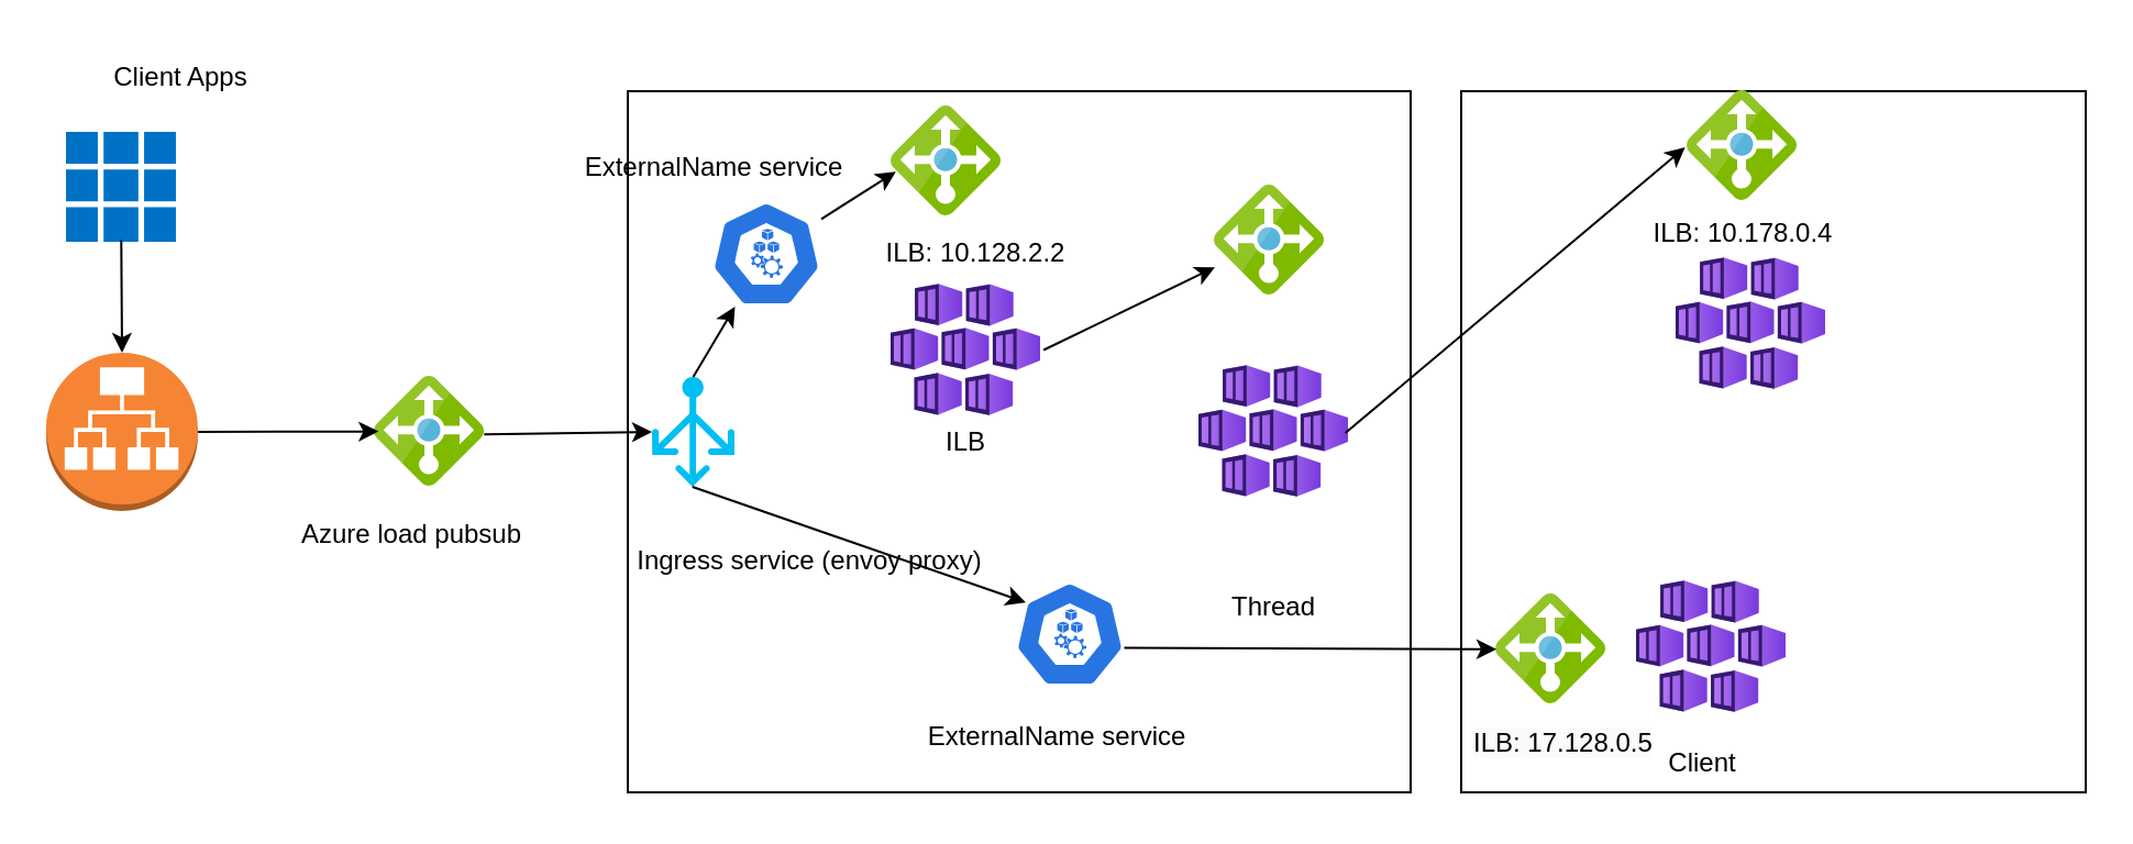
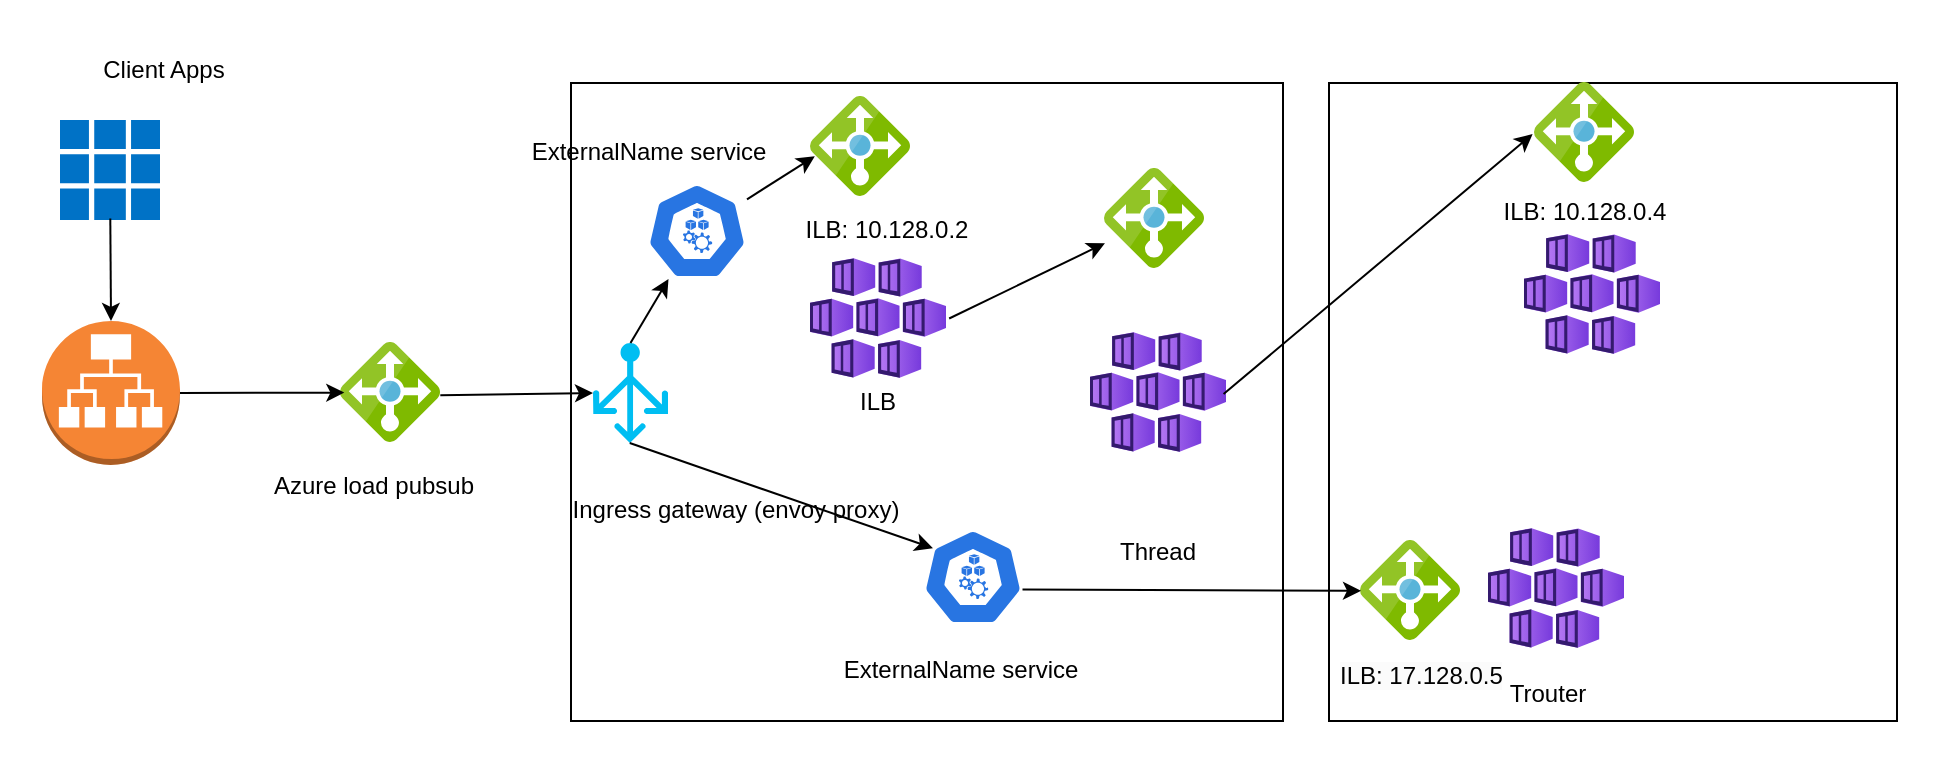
- <mxCell id="33" value="ILB: 10.178.0.4" style="text;html=1;align=center;verticalAlign=middle;whiteSpace=wrap;rounded=0;" vertex="1" parent="1"><mxGeometry x="737.5" y="91" width="109" height="30" as="geometry" /></mxCell>
+ <mxCell id="33" value="ILB: 10.128.0.4" style="text;html=1;align=center;verticalAlign=middle;whiteSpace=wrap;rounded=0;" vertex="1" parent="1"><mxGeometry x="737.5" y="91" width="109" height="30" as="geometry" /></mxCell>
- <mxCell id="14" value="ILB: 10.128.2.2" style="text;html=1;align=center;verticalAlign=middle;whiteSpace=wrap;rounded=0;" vertex="1" parent="1"><mxGeometry x="388.5" y="100" width="109" height="30" as="geometry" /></mxCell>
+ <mxCell id="14" value="ILB: 10.128.0.2" style="text;html=1;align=center;verticalAlign=middle;whiteSpace=wrap;rounded=0;" vertex="1" parent="1"><mxGeometry x="388.5" y="100" width="109" height="30" as="geometry" /></mxCell>
- <mxCell id="8" value="Ingress service (envoy proxy)" style="text;html=1;align=center;verticalAlign=middle;whiteSpace=wrap;rounded=0;" vertex="1" parent="1"><mxGeometry x="275" y="240" width="186" height="30" as="geometry" /></mxCell>
+ <mxCell id="8" value="Ingress gateway (envoy proxy)" style="text;html=1;align=center;verticalAlign=middle;whiteSpace=wrap;rounded=0;" vertex="1" parent="1"><mxGeometry x="275" y="240" width="186" height="30" as="geometry" /></mxCell>
- <mxCell id="18" value="Client" style="text;html=1;align=center;verticalAlign=middle;whiteSpace=wrap;rounded=0;" vertex="1" parent="1"><mxGeometry x="744" y="332" width="60" height="30" as="geometry" /></mxCell>
+ <mxCell id="18" value="Trouter" style="text;html=1;align=center;verticalAlign=middle;whiteSpace=wrap;rounded=0;" vertex="1" parent="1"><mxGeometry x="744" y="332" width="60" height="30" as="geometry" /></mxCell>
